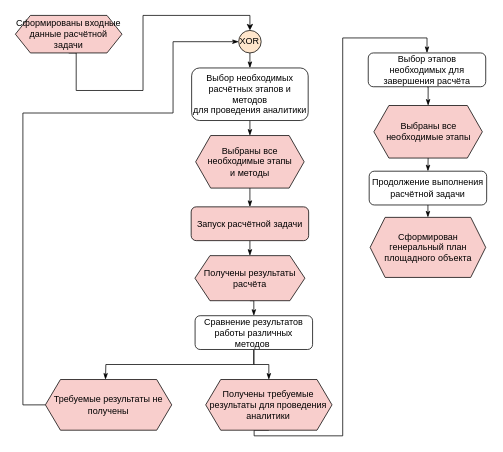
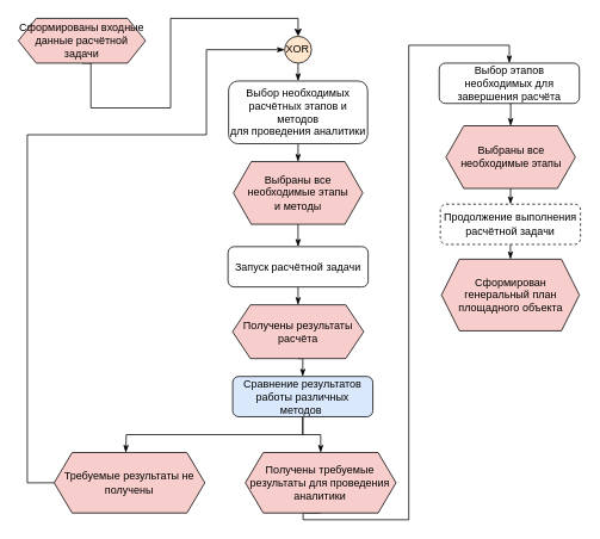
- <mxCell id="17" value="Продолжение выполнения расчётной задачи" style="rounded=1;whiteSpace=wrap;html=1;" parent="1" vertex="1"><mxGeometry x="491.25" y="227.5" width="156.5" height="45" as="geometry" /></mxCell>
+ <mxCell id="17" value="Продолжение выполнения расчётной задачи" style="rounded=1;whiteSpace=wrap;html=1;dashed=1;" parent="1" vertex="1"><mxGeometry x="491.25" y="227.5" width="156.5" height="45" as="geometry" /></mxCell>
- <mxCell id="21" value="Запуск расчётной задачи" style="rounded=1;whiteSpace=wrap;html=1;fillColor=#f8cecc;" parent="1" vertex="1"><mxGeometry x="254.13" y="275" width="156.5" height="45" as="geometry" /></mxCell>
+ <mxCell id="21" value="Запуск расчётной задачи" style="rounded=1;whiteSpace=wrap;html=1;" parent="1" vertex="1"><mxGeometry x="254.13" y="275" width="156.5" height="45" as="geometry" /></mxCell>
- <mxCell id="8" value="Сравнение результатов&lt;br&gt;работы различных методов&amp;nbsp;" style="rounded=1;whiteSpace=wrap;html=1;" parent="1" vertex="1"><mxGeometry x="259.36" y="420" width="156.5" height="45" as="geometry" /></mxCell>
+ <mxCell id="8" value="Сравнение результатов&lt;br&gt;работы различных методов&amp;nbsp;" style="rounded=1;whiteSpace=wrap;html=1;fillColor=#dae8fc;" parent="1" vertex="1"><mxGeometry x="259.36" y="420" width="156.5" height="45" as="geometry" /></mxCell>
